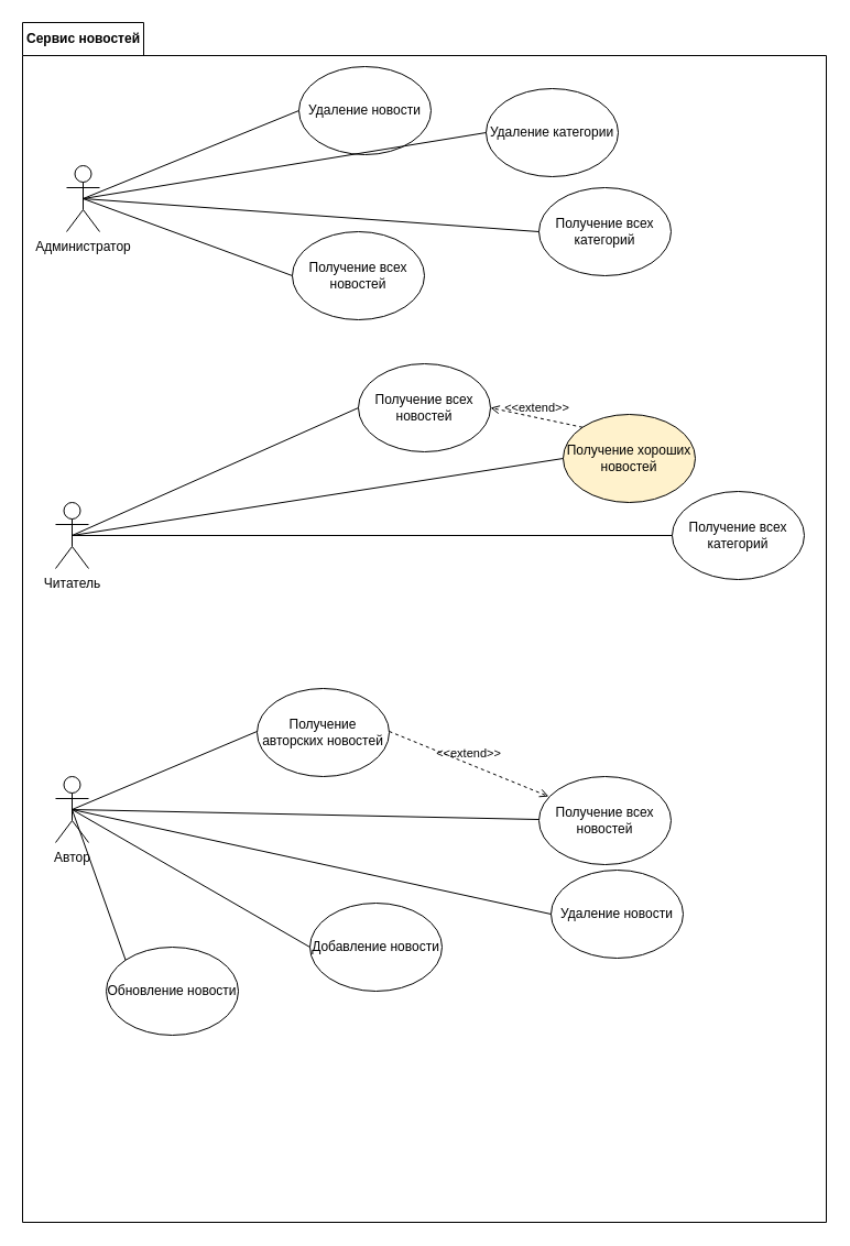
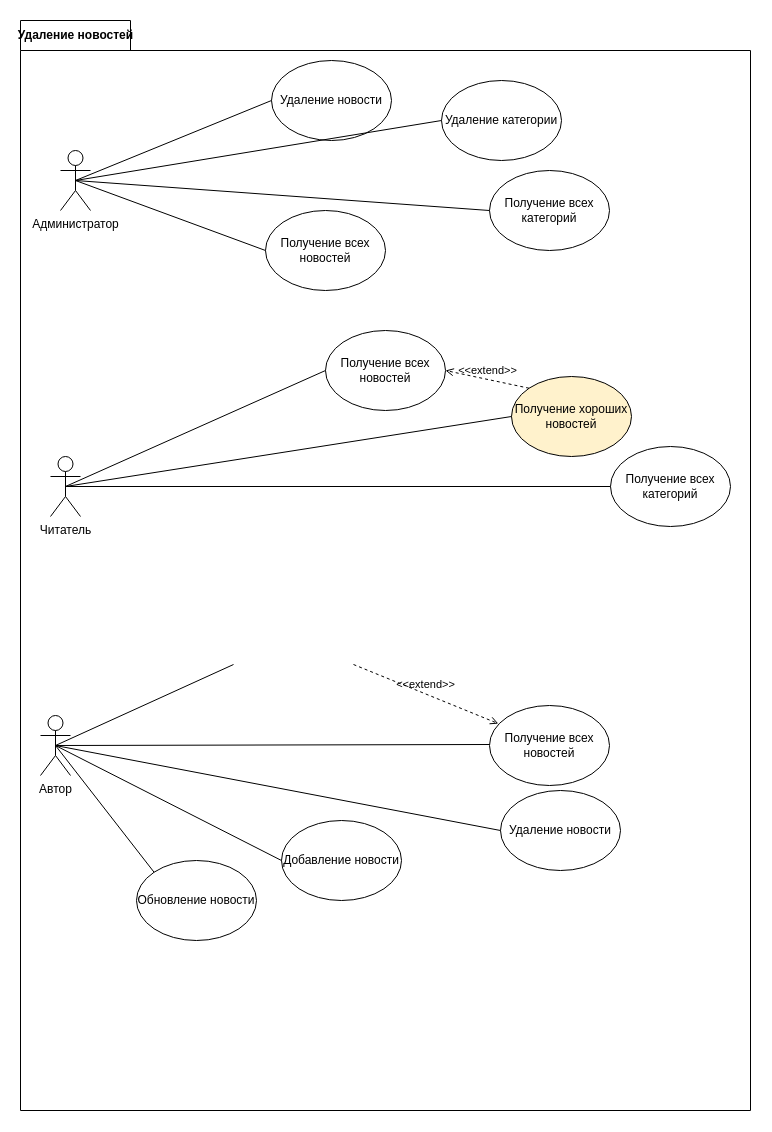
- <mxCell id="2" value="Сервис новостей" style="shape=folder;fontStyle=1;tabWidth=110;tabHeight=30;tabPosition=left;html=1;boundedLbl=1;labelInHeader=1;container=1;collapsible=0;recursiveResize=0;" vertex="1" parent="1"><mxGeometry x="20" y="20" width="730" height="1090" as="geometry" /></mxCell>
+ <mxCell id="2" value="Удаление новостей" style="shape=folder;fontStyle=1;tabWidth=110;tabHeight=30;tabPosition=left;html=1;boundedLbl=1;labelInHeader=1;container=1;collapsible=0;recursiveResize=0;" vertex="1" parent="1"><mxGeometry x="20" y="20" width="730" height="1090" as="geometry" /></mxCell>
- <mxCell id="17" value="Получение авторских новостей" style="ellipse;whiteSpace=wrap;html=1;" vertex="1" parent="2"><mxGeometry x="213" y="605" width="120" height="80" as="geometry" /></mxCell>
- <mxCell id="16" value="Автор" style="shape=umlActor;verticalLabelPosition=bottom;verticalAlign=top;html=1;outlineConnect=0;" vertex="1" parent="2"><mxGeometry x="30" y="685" width="30" height="60" as="geometry" /></mxCell>
+ <mxCell id="16" value="Автор" style="shape=umlActor;verticalLabelPosition=bottom;verticalAlign=top;html=1;outlineConnect=0;" vertex="1" parent="2"><mxGeometry x="20" y="695" width="30" height="60" as="geometry" /></mxCell>
- <mxCell id="21" value="Обновление новости" style="ellipse;whiteSpace=wrap;html=1;" vertex="1" parent="2"><mxGeometry x="76" y="840" width="120" height="80" as="geometry" /></mxCell>
+ <mxCell id="21" value="Обновление новости" style="ellipse;whiteSpace=wrap;html=1;" vertex="1" parent="2"><mxGeometry x="116" y="840" width="120" height="80" as="geometry" /></mxCell>
